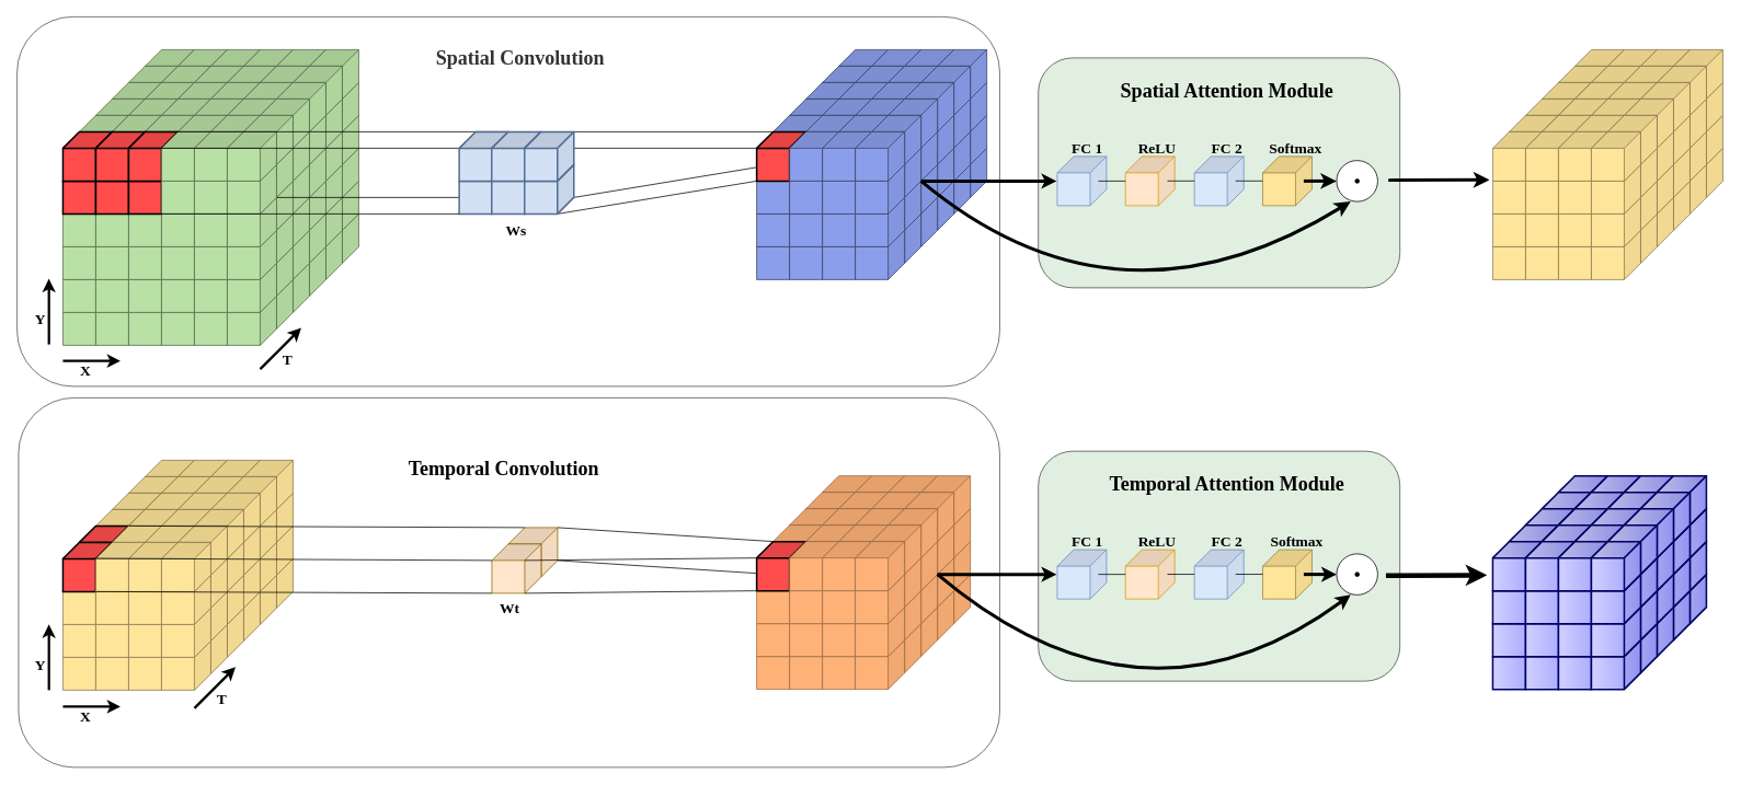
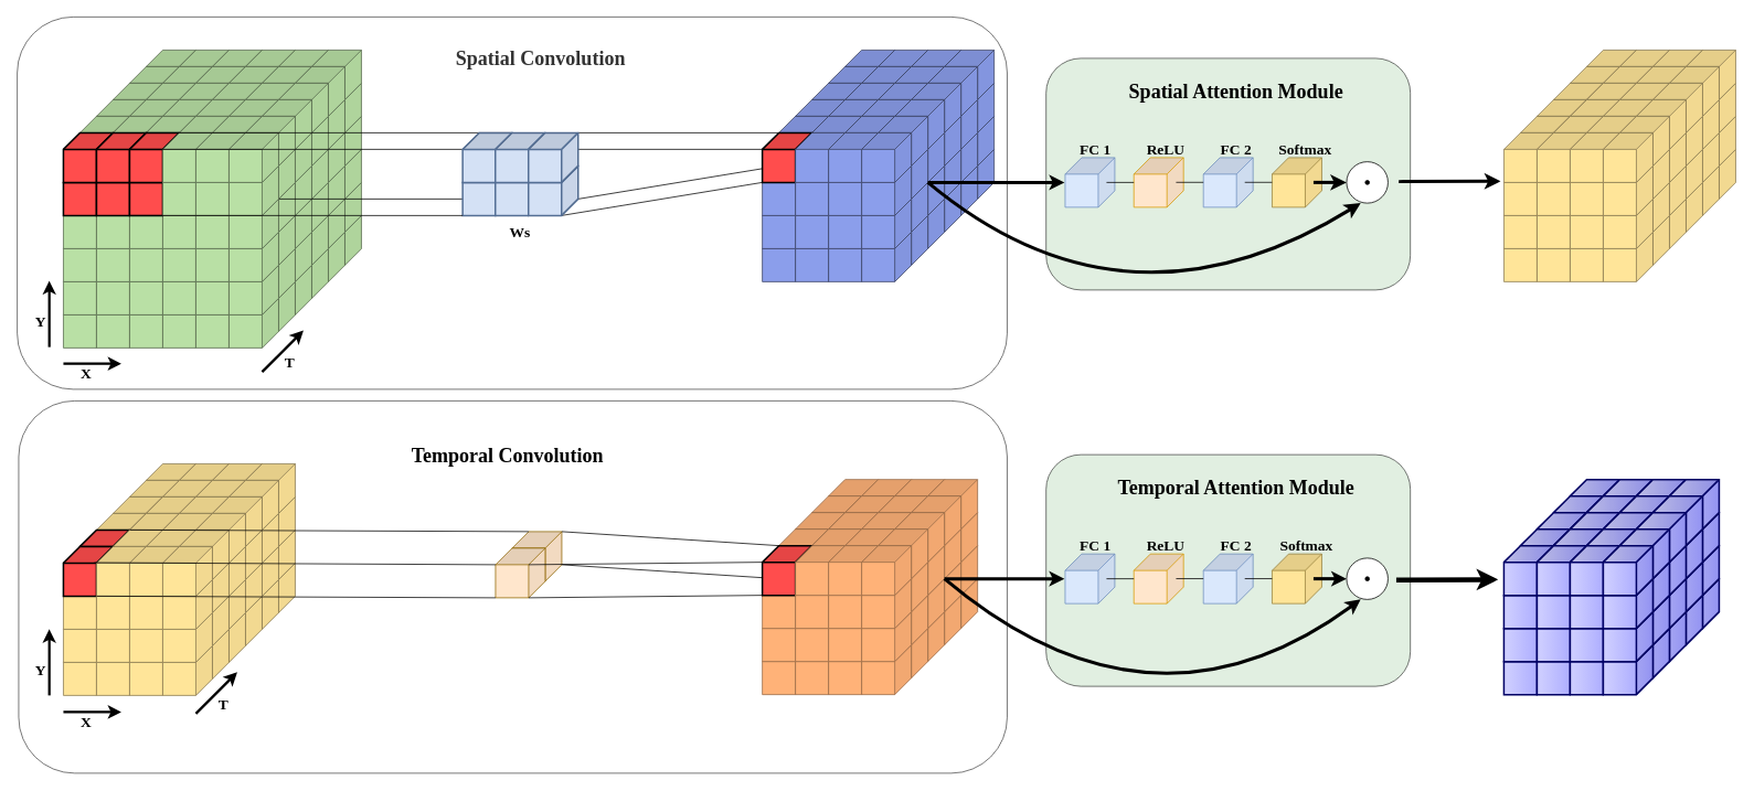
- <mxCell id="342" value="&lt;b&gt;&lt;font style=&quot;font-size: 24px;&quot; face=&quot;montserrat&quot;&gt;Spatial Convolution&lt;/font&gt;&lt;br&gt;&lt;/b&gt;" style="text;html=1;align=center;verticalAlign=middle;whiteSpace=wrap;rounded=0;fillColor=none;fontColor=#333333;strokeColor=none;" parent="1" vertex="1"><mxGeometry x="455.75" y="60" width="353" height="20" as="geometry" /></mxCell>
+ <mxCell id="342" value="&lt;b&gt;&lt;font style=&quot;font-size: 24px;&quot; face=&quot;montserrat&quot;&gt;Spatial Convolution&lt;/font&gt;&lt;br&gt;&lt;/b&gt;" style="text;html=1;align=center;verticalAlign=middle;whiteSpace=wrap;rounded=0;fillColor=none;fontColor=#333333;strokeColor=none;" parent="1" vertex="1"><mxGeometry x="475.75" y="60" width="353" height="20" as="geometry" /></mxCell>
- <mxCell id="662" value="&lt;b&gt;&lt;font face=&quot;montserrat&quot; style=&quot;font-size: 24px;&quot;&gt;Temporal Convolution&lt;/font&gt;&lt;br&gt;&lt;/b&gt;" style="text;html=1;align=center;verticalAlign=middle;whiteSpace=wrap;rounded=0;fillColor=none;fontColor=#000000;strokeColor=none;" parent="1" vertex="1"><mxGeometry x="435.75" y="560" width="353" height="20" as="geometry" /></mxCell>
+ <mxCell id="662" value="&lt;b&gt;&lt;font face=&quot;montserrat&quot; style=&quot;font-size: 24px;&quot;&gt;Temporal Convolution&lt;/font&gt;&lt;br&gt;&lt;/b&gt;" style="text;html=1;align=center;verticalAlign=middle;whiteSpace=wrap;rounded=0;fillColor=none;fontColor=#000000;strokeColor=none;" parent="1" vertex="1"><mxGeometry x="435.75" y="540" width="353" height="20" as="geometry" /></mxCell>
- <mxCell id="670" value="&lt;b&gt;&lt;font face=&quot;montserrat&quot; style=&quot;font-size: 18px;&quot;&gt;Wt&lt;/font&gt;&lt;br&gt;&lt;/b&gt;" style="text;html=1;align=center;verticalAlign=middle;whiteSpace=wrap;rounded=0;fillColor=none;fontColor=#000000;strokeColor=none;" parent="1" vertex="1"><mxGeometry x="592.75" y="731" width="52.5" height="20" as="geometry" /></mxCell>
